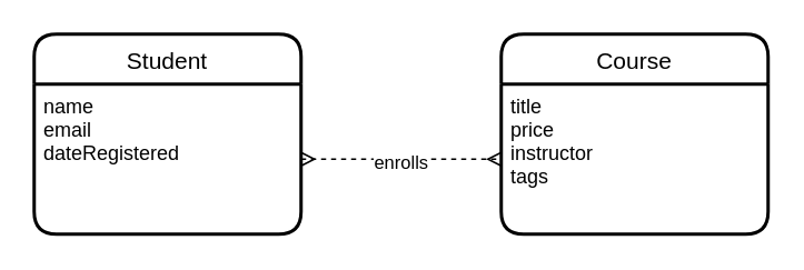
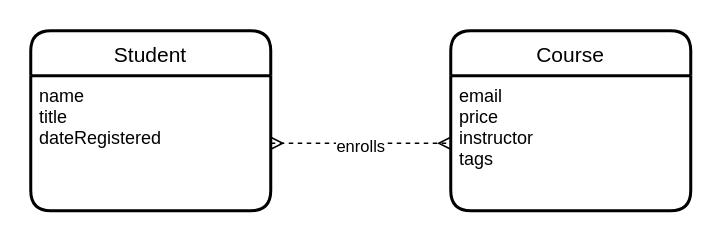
- <mxCell id="3" value="name&#10;email&#10;dateRegistered" style="align=left;strokeColor=none;fillColor=none;spacingLeft=4;fontSize=12;verticalAlign=top;resizable=0;rotatable=0;part=1;" vertex="1" parent="2"><mxGeometry y="30" width="160" height="90" as="geometry" /></mxCell>
+ <mxCell id="3" value="name&#10;title&#10;dateRegistered" style="align=left;strokeColor=none;fillColor=none;spacingLeft=4;fontSize=12;verticalAlign=top;resizable=0;rotatable=0;part=1;" vertex="1" parent="2"><mxGeometry y="30" width="160" height="90" as="geometry" /></mxCell>
- <mxCell id="5" value="title&#10;price&#10;instructor&#10;tags" style="align=left;strokeColor=none;fillColor=none;spacingLeft=4;fontSize=12;verticalAlign=top;resizable=0;rotatable=0;part=1;labelBackgroundColor=none;" vertex="1" parent="4"><mxGeometry y="30" width="160" height="90" as="geometry" /></mxCell>
+ <mxCell id="5" value="email&#10;price&#10;instructor&#10;tags" style="align=left;strokeColor=none;fillColor=none;spacingLeft=4;fontSize=12;verticalAlign=top;resizable=0;rotatable=0;part=1;labelBackgroundColor=none;" vertex="1" parent="4"><mxGeometry y="30" width="160" height="90" as="geometry" /></mxCell>
